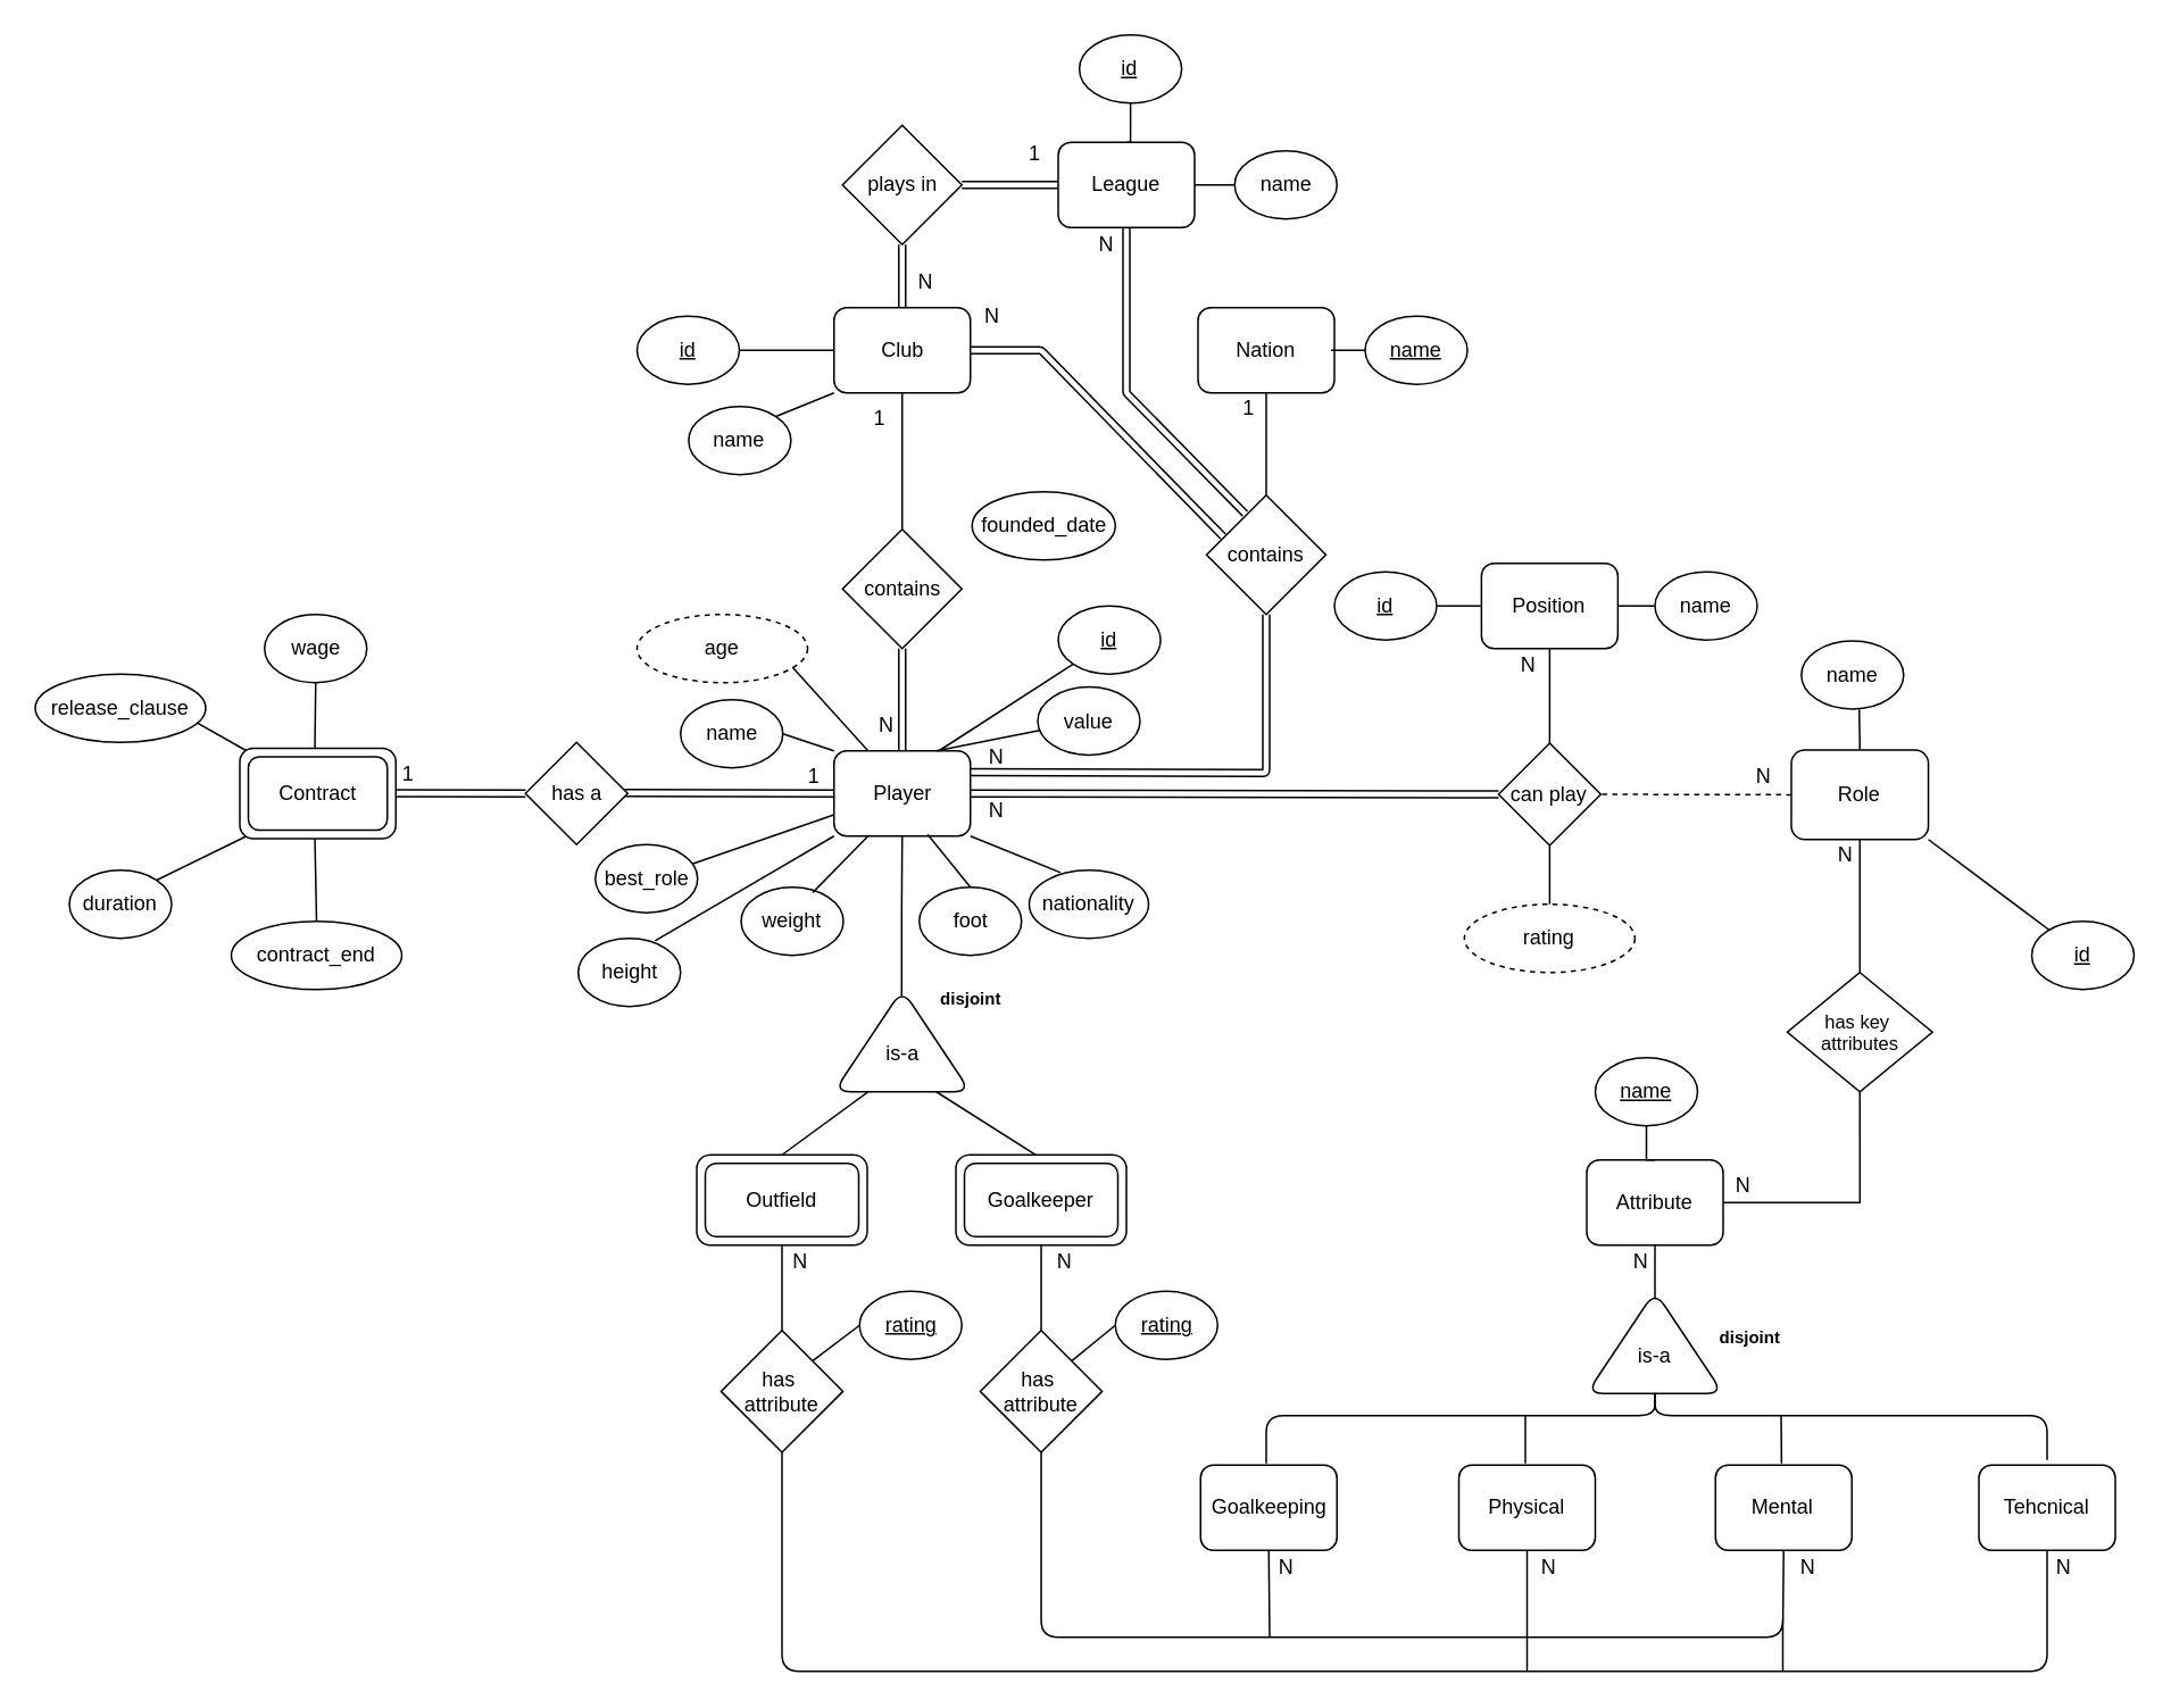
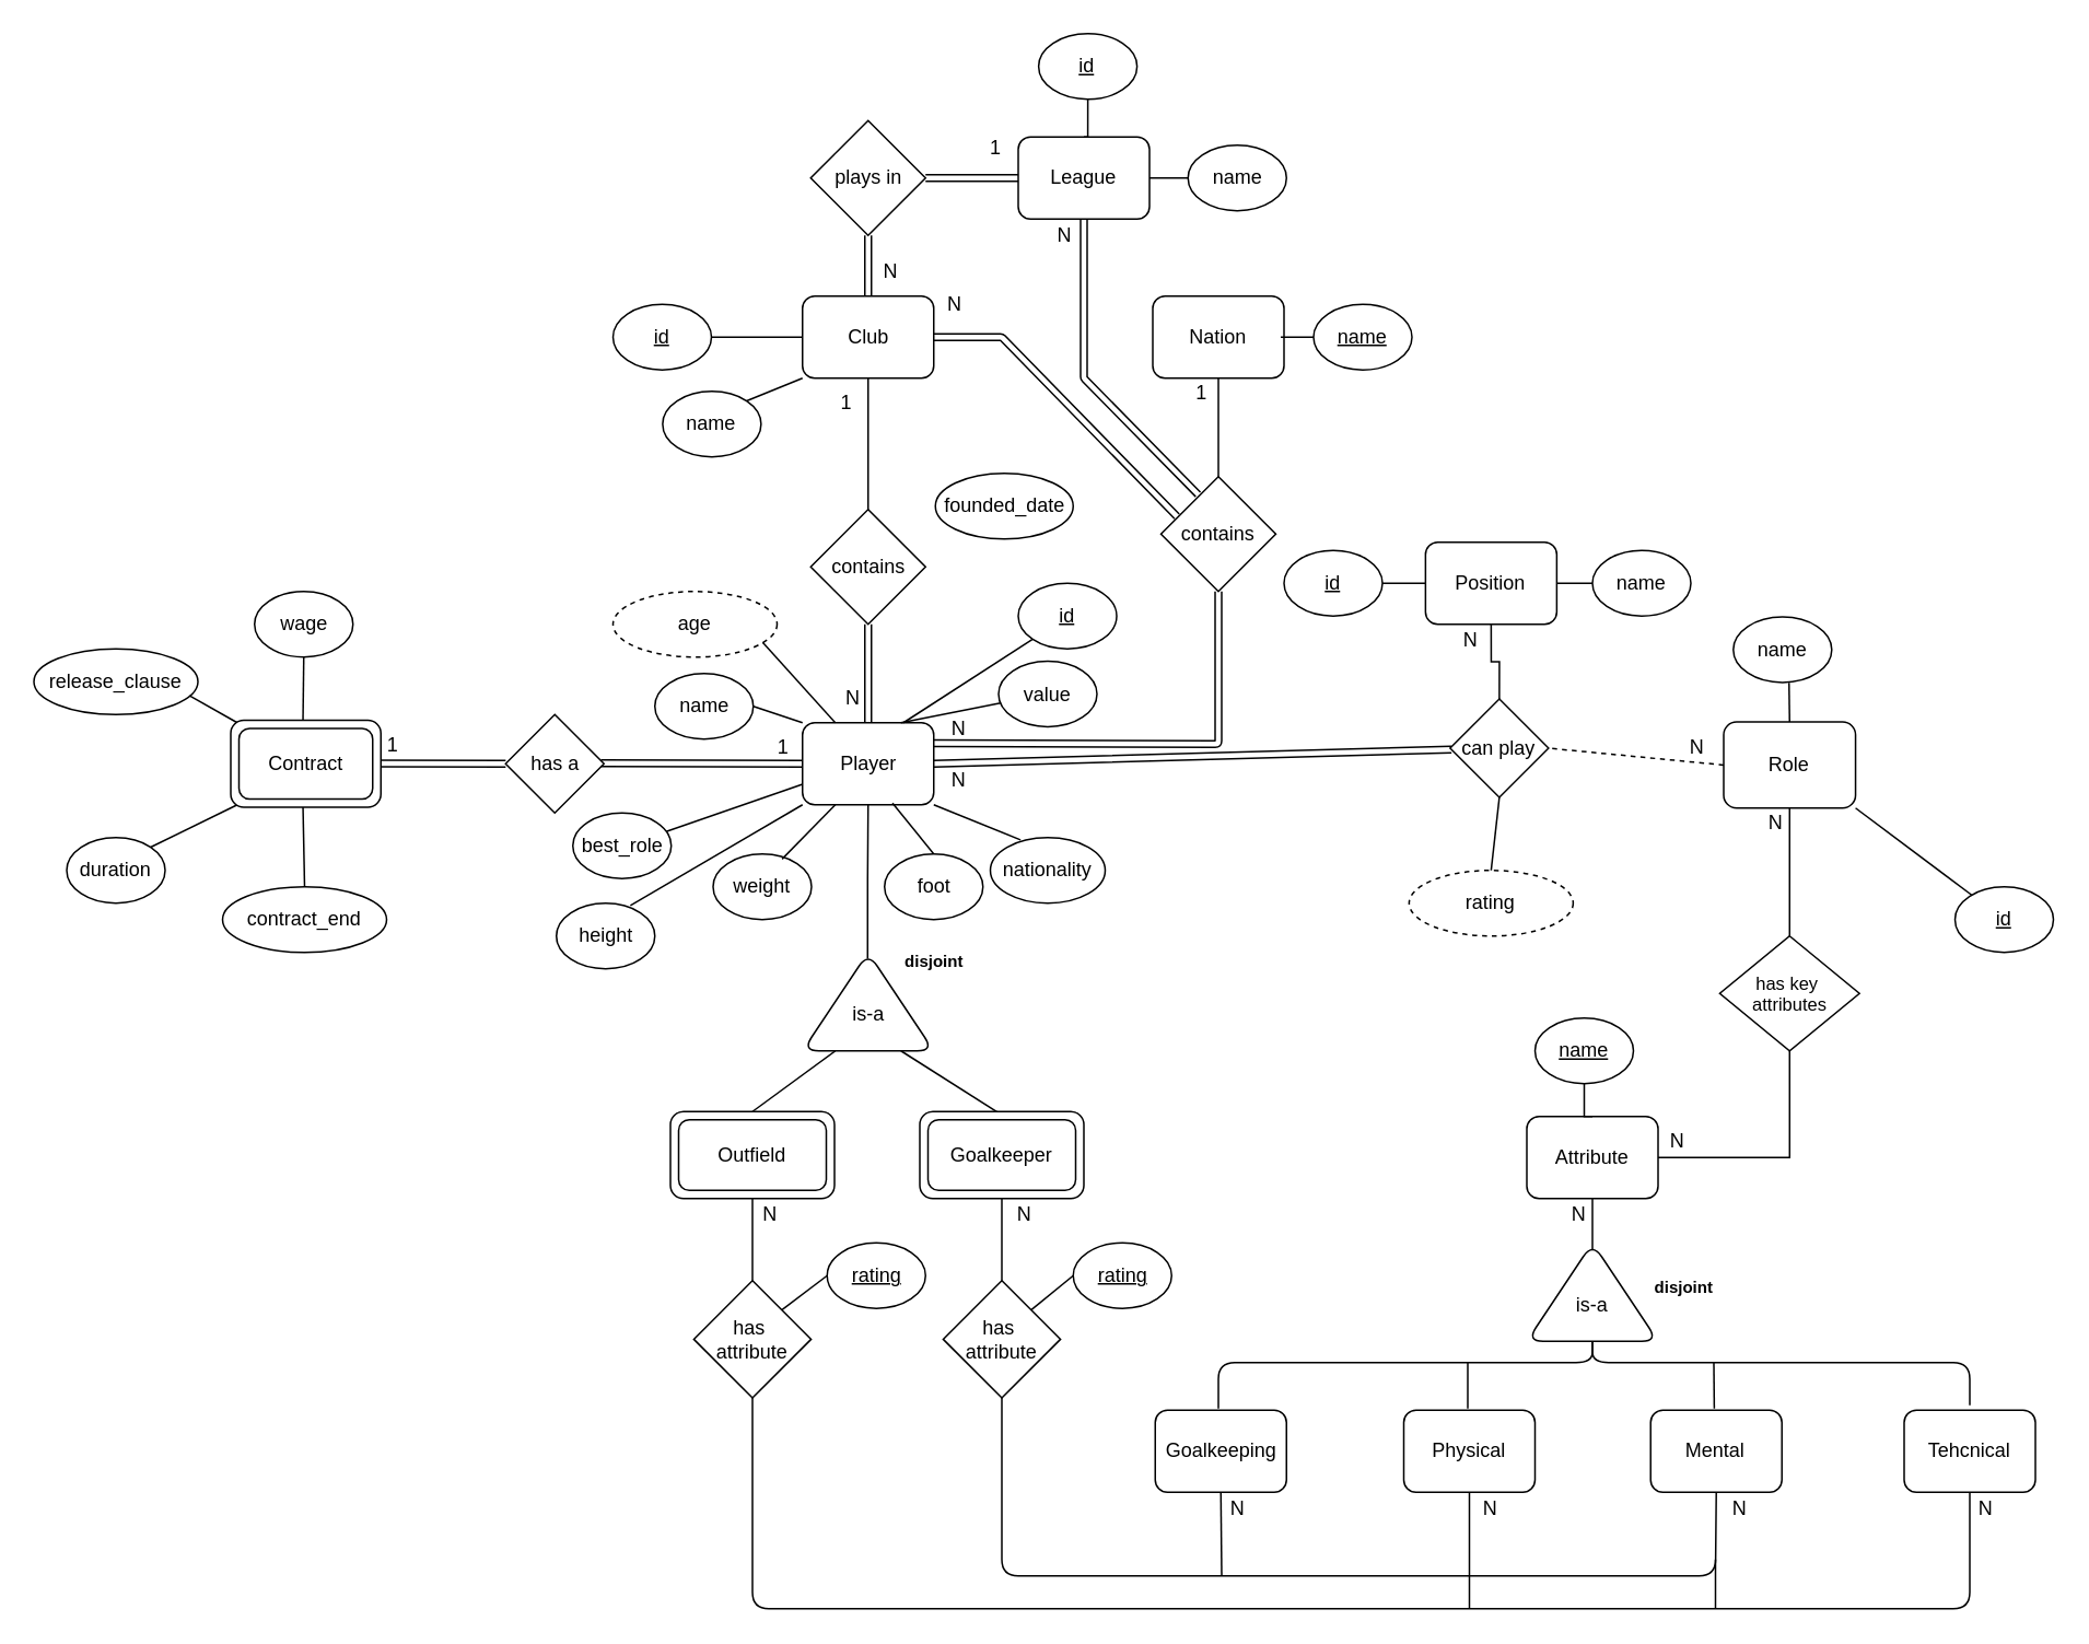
- <mxCell id="85" value="can play" style="rhombus;whiteSpace=wrap;html=1;" parent="1" vertex="1"><mxGeometry x="878.25" y="435.52" width="60" height="60" as="geometry" /></mxCell>
+ <mxCell id="85" value="can play" style="rhombus;whiteSpace=wrap;html=1;" parent="1" vertex="1"><mxGeometry x="883.25" y="425.52" width="60" height="60" as="geometry" /></mxCell>
